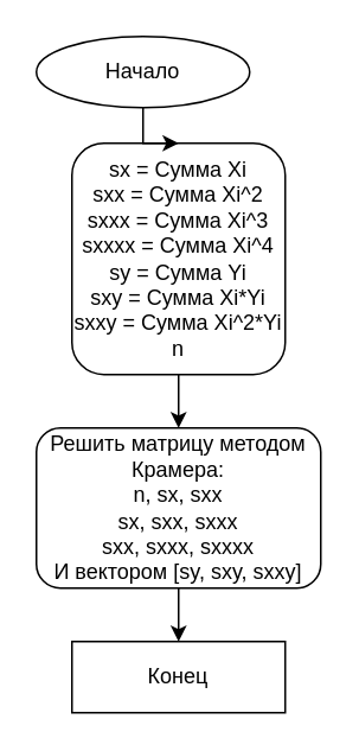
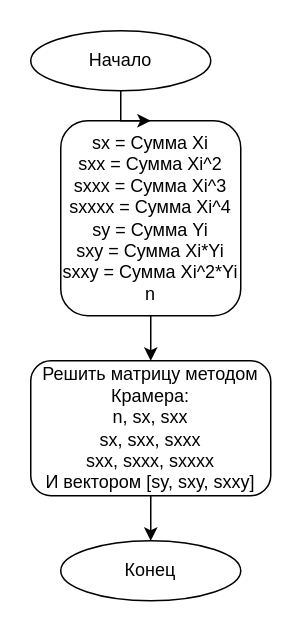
- <mxCell id="8" value="Конец" style="whiteSpace=wrap;html=1;rounded=0;" vertex="1" parent="1"><mxGeometry x="40" y="360" width="120" height="40" as="geometry" /></mxCell>
+ <mxCell id="8" value="Конец" style="ellipse;whiteSpace=wrap;html=1;" vertex="1" parent="1"><mxGeometry x="40" y="360" width="120" height="40" as="geometry" /></mxCell>
